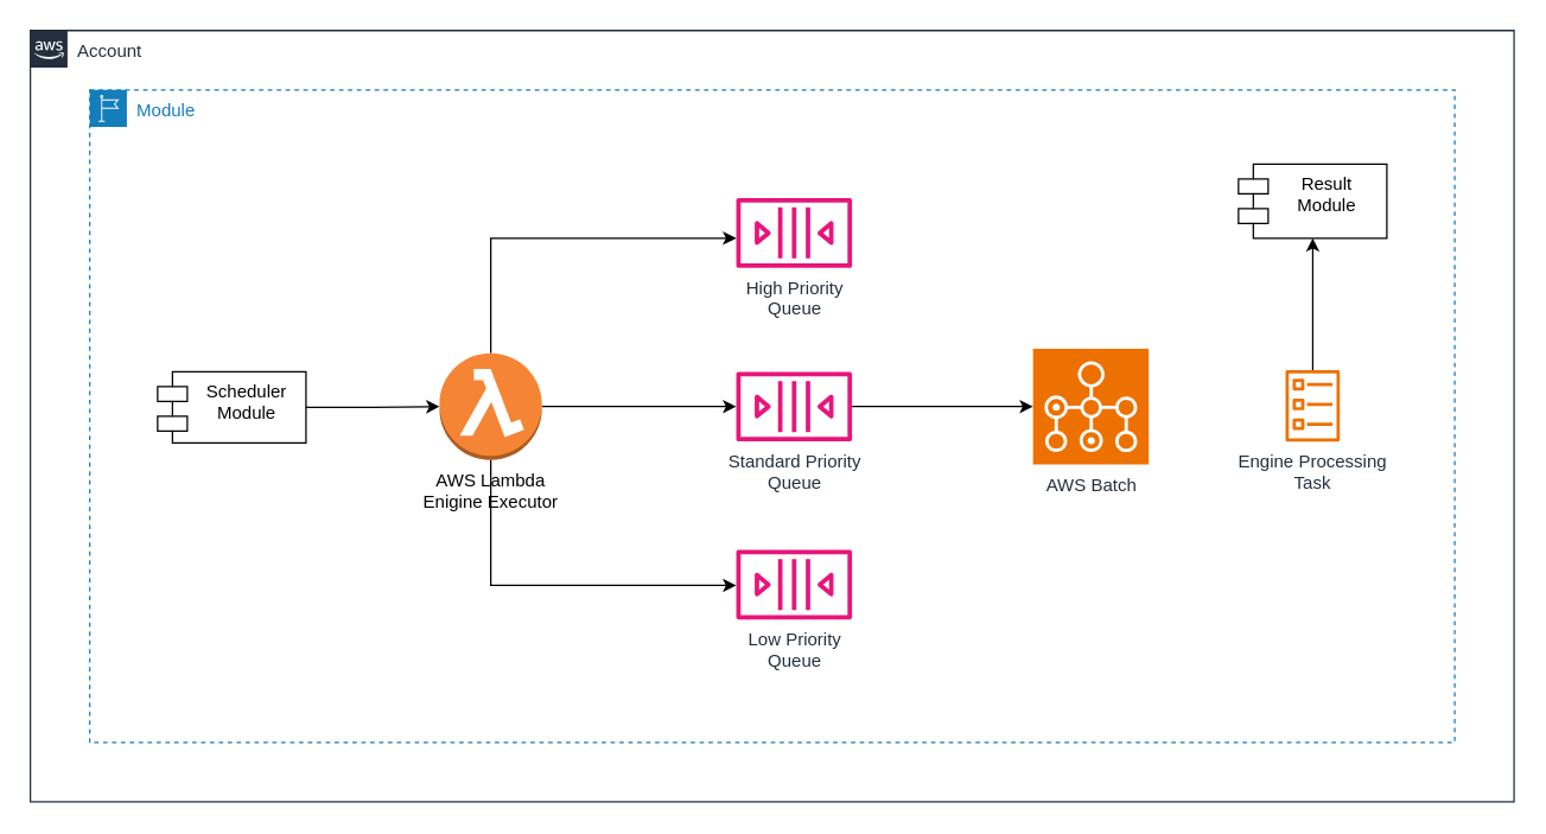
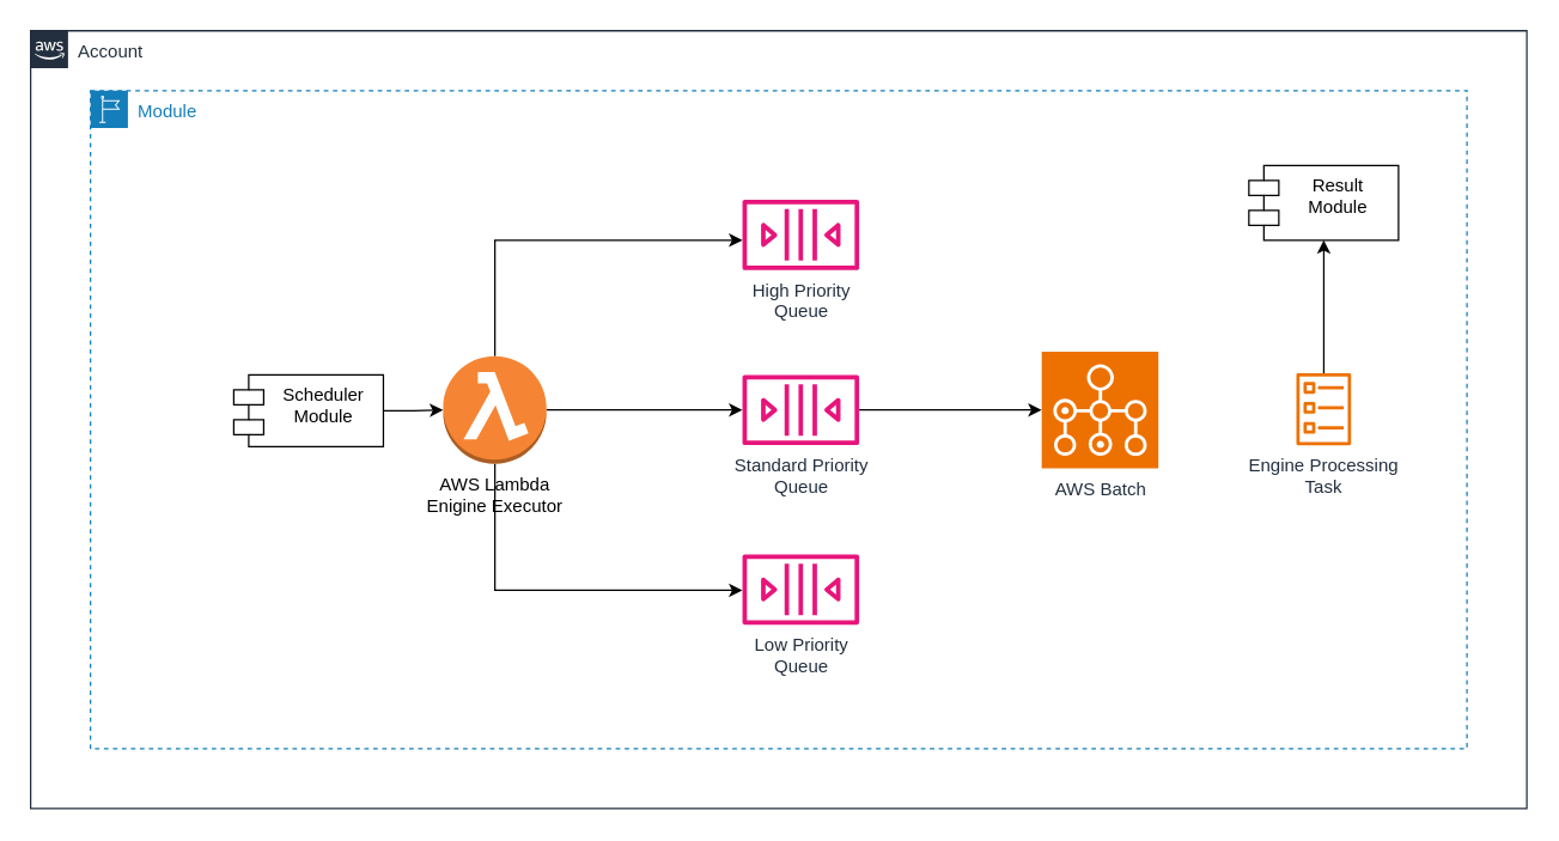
- <mxCell id="5" value="Scheduler&lt;br&gt;Module" style="shape=module;align=left;spacingLeft=20;align=center;verticalAlign=top;whiteSpace=wrap;html=1;" vertex="1" parent="3"><mxGeometry x="45.75" y="190" width="100" height="48" as="geometry" /></mxCell>
+ <mxCell id="5" value="Scheduler&lt;br&gt;Module" style="shape=module;align=left;spacingLeft=20;align=center;verticalAlign=top;whiteSpace=wrap;html=1;" vertex="1" parent="3"><mxGeometry x="95.75" y="190" width="100" height="48" as="geometry" /></mxCell>
